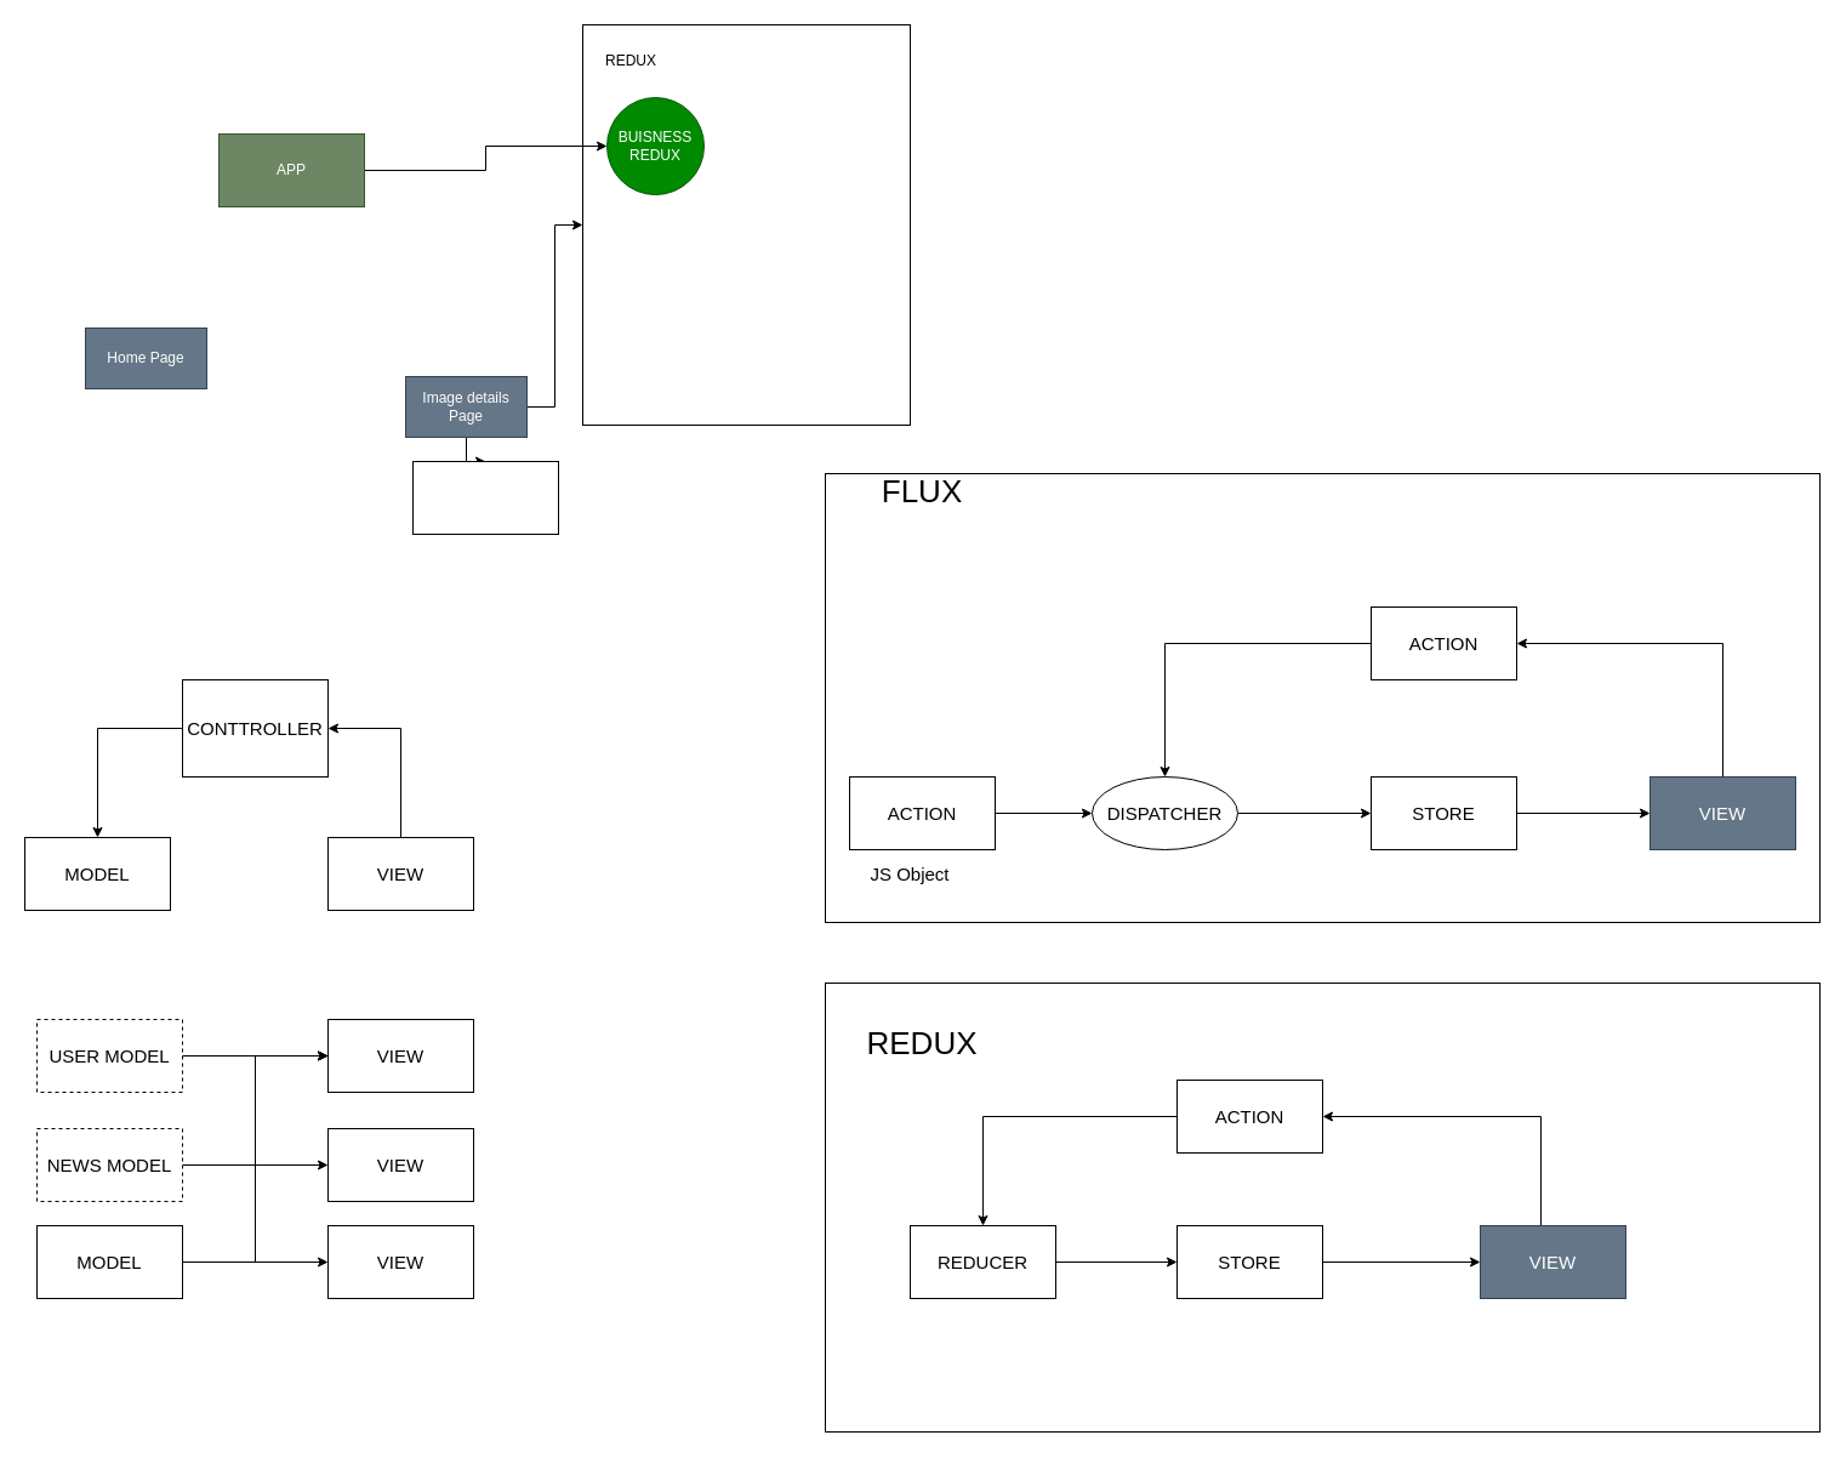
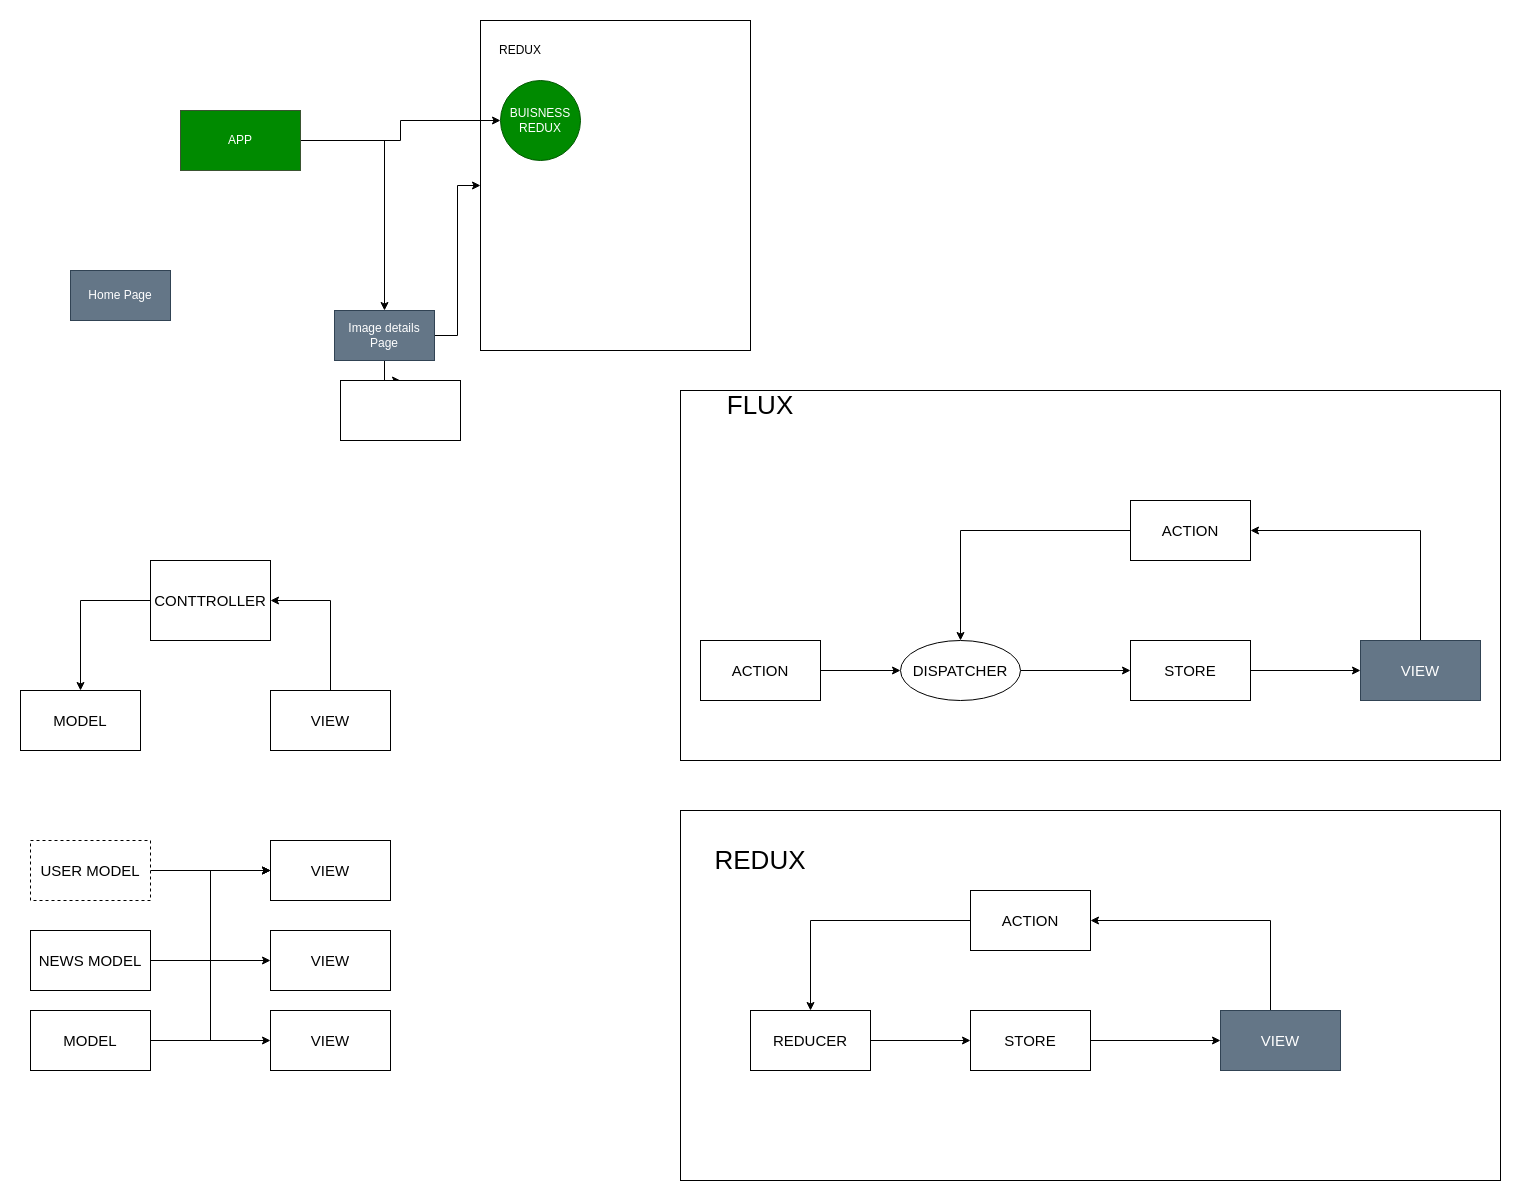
- <mxCell id="9" value="APP" style="rounded=0;whiteSpace=wrap;html=1;fillColor=#6d8764;strokeColor=#3A5431;fontColor=#ffffff;" parent="1" vertex="1"><mxGeometry x="180" y="110" width="120" height="60" as="geometry" /></mxCell>
+ <mxCell id="9" value="APP" style="rounded=0;whiteSpace=wrap;html=1;fillColor=#008a00;strokeColor=#3A5431;fontColor=#ffffff;" parent="1" vertex="1"><mxGeometry x="180" y="110" width="120" height="60" as="geometry" /></mxCell>
+ <mxCell id="7" style="edgeStyle=orthogonalEdgeStyle;rounded=0;orthogonalLoop=1;jettySize=auto;html=1;entryX=0.5;entryY=0;entryDx=0;entryDy=0;" edge="1" parent="1" source="9" target="13"><mxGeometry relative="1" as="geometry" /></mxCell>
- <mxCell id="37" value="JS Object" style="text;html=1;strokeColor=none;fillColor=none;align=center;verticalAlign=middle;whiteSpace=wrap;rounded=0;fontSize=15;" vertex="1" parent="1"><mxGeometry x="690" y="710" width="120" height="20" as="geometry" /></mxCell>
- <mxCell id="25" value="NEWS MODEL" style="rounded=0;whiteSpace=wrap;html=1;fontSize=15;dashed=1;" vertex="1" parent="1"><mxGeometry x="30" y="930" width="120" height="60" as="geometry" /></mxCell>
+ <mxCell id="25" value="NEWS MODEL" style="rounded=0;whiteSpace=wrap;html=1;fontSize=15;" vertex="1" parent="1"><mxGeometry x="30" y="930" width="120" height="60" as="geometry" /></mxCell>
